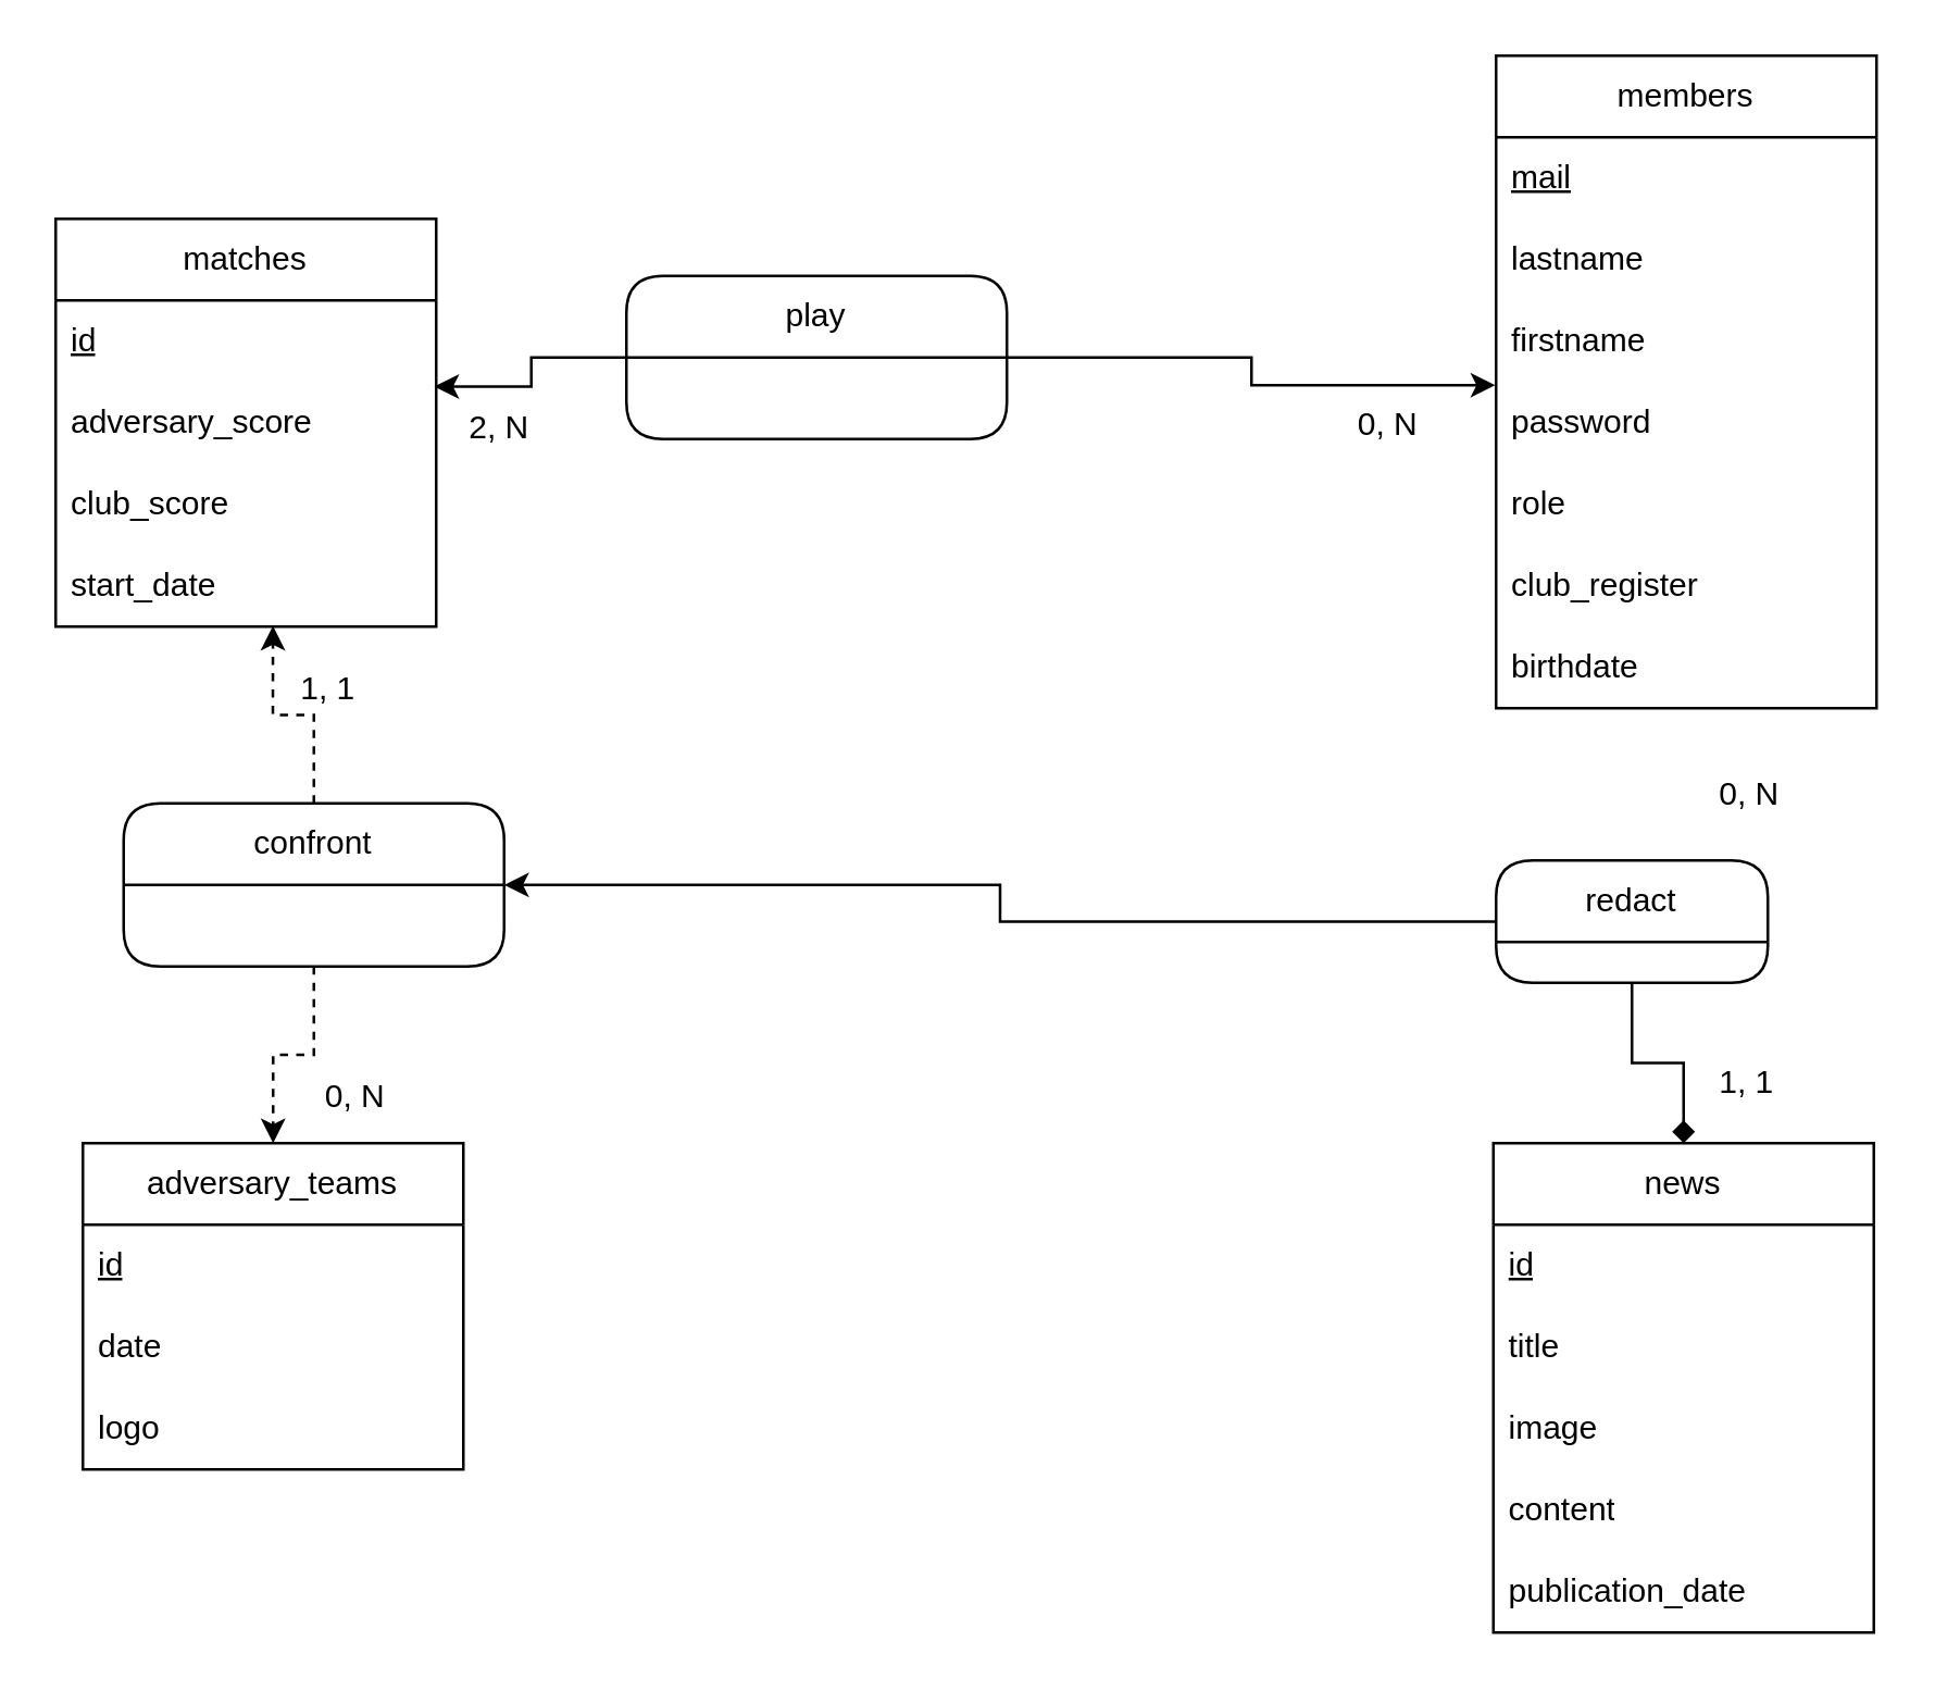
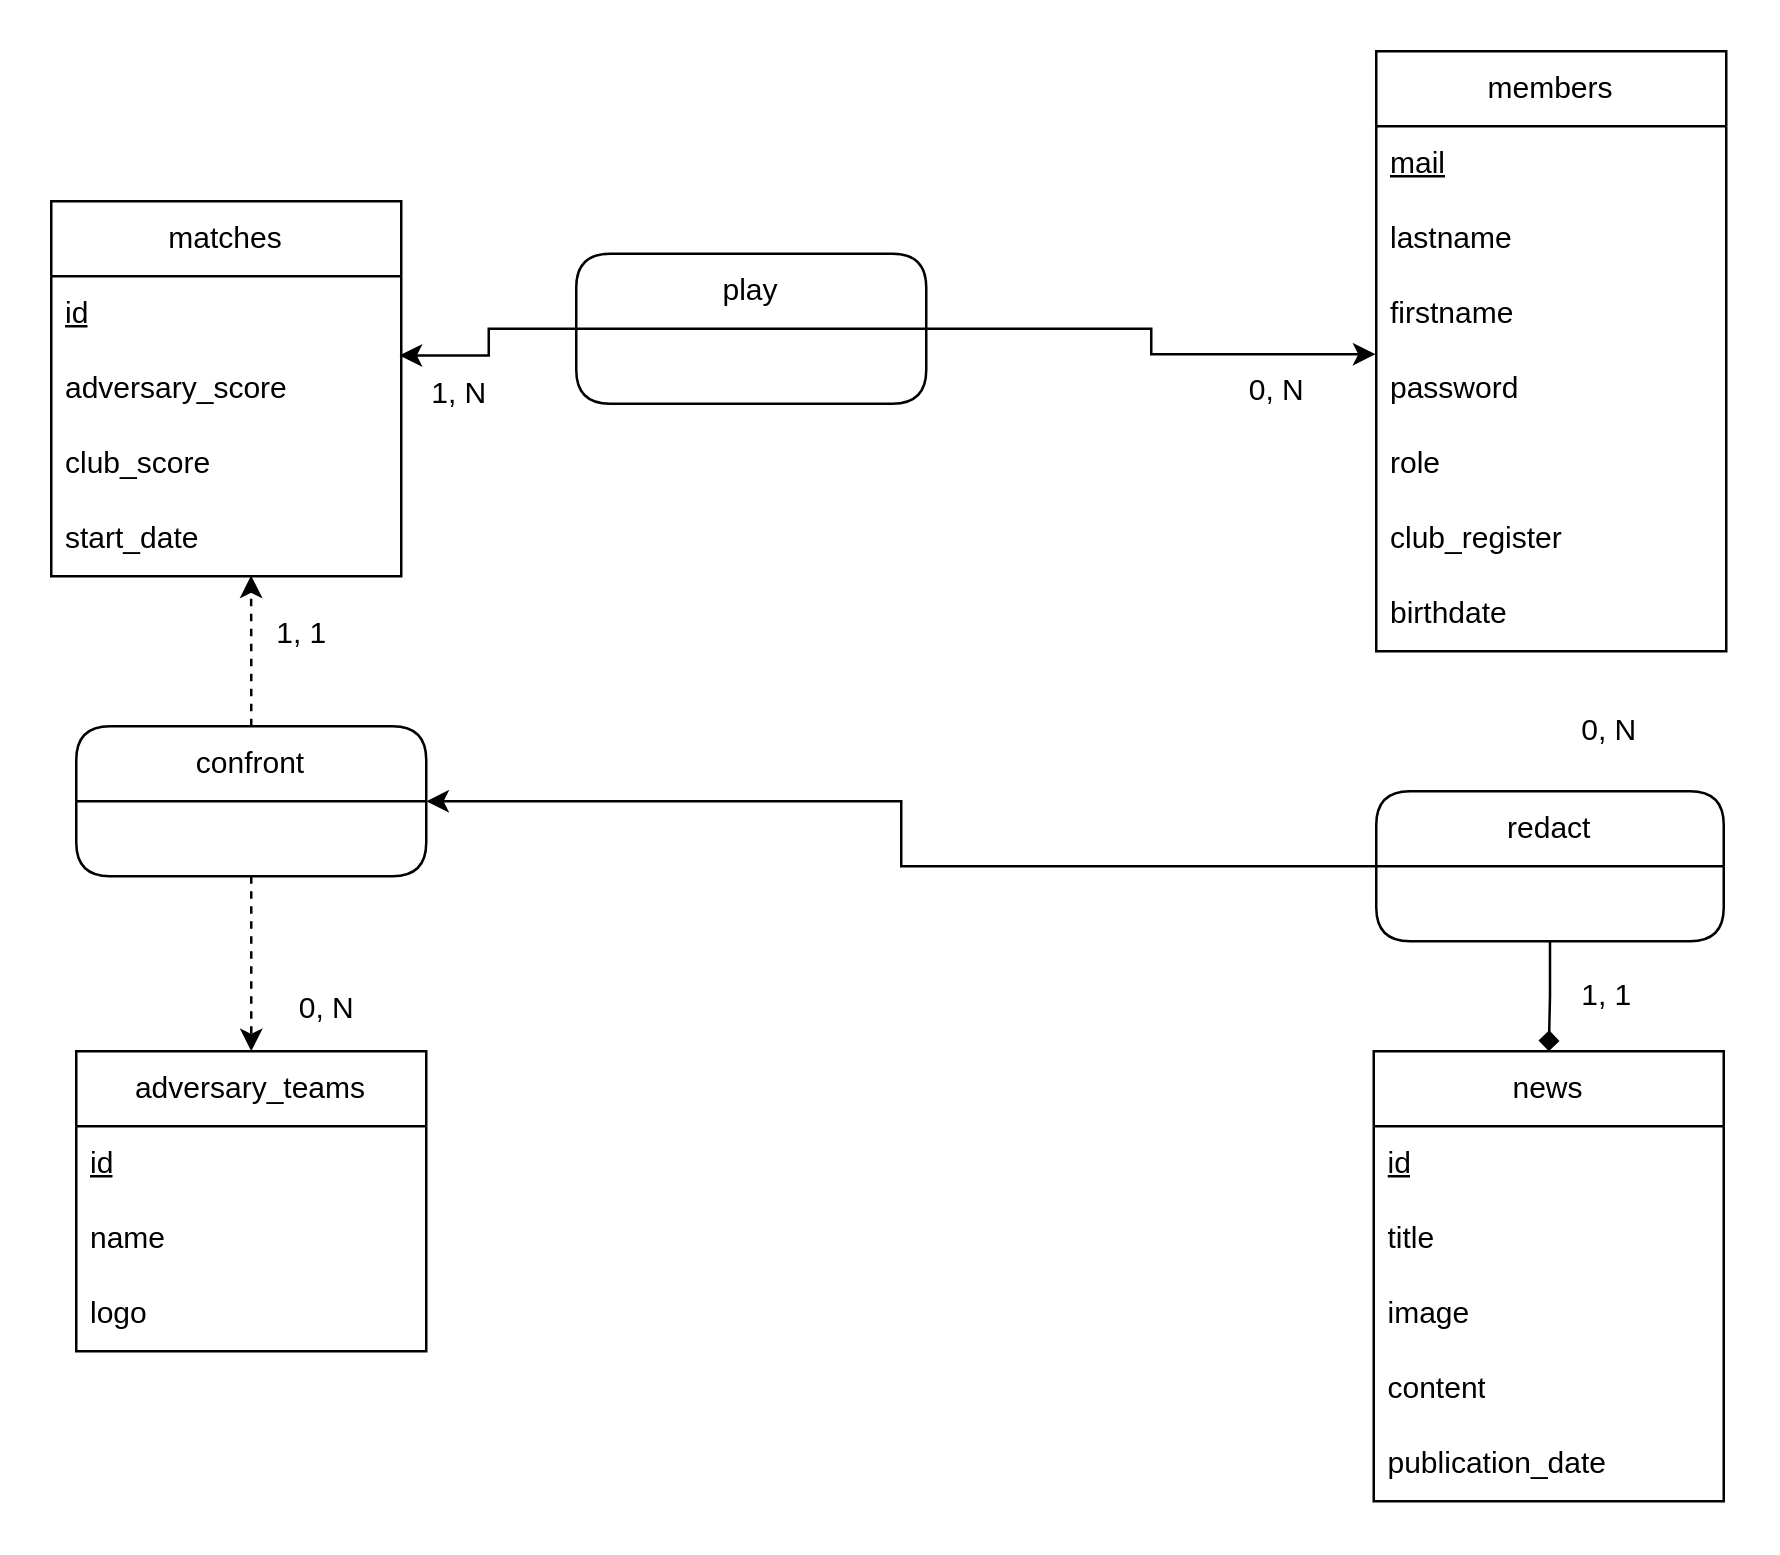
- <mxCell id="37" value="2, N" style="text;html=1;align=center;verticalAlign=middle;resizable=0;points=[];autosize=1;strokeColor=none;fillColor=none;" parent="1" vertex="1"><mxGeometry x="158" y="142" width="50" height="30" as="geometry" /></mxCell>
+ <mxCell id="37" value="1, N" style="text;html=1;align=center;verticalAlign=middle;resizable=0;points=[];autosize=1;strokeColor=none;fillColor=none;" parent="1" vertex="1"><mxGeometry x="158" y="142" width="50" height="30" as="geometry" /></mxCell>
- <mxCell id="27" value="confront" style="swimlane;fontStyle=0;childLayout=stackLayout;horizontal=1;startSize=30;horizontalStack=0;resizeParent=1;resizeParentMax=0;resizeLast=0;collapsible=1;marginBottom=0;whiteSpace=wrap;html=1;labelBackgroundColor=default;labelBorderColor=none;swimlaneLine=1;rounded=1;" parent="1" vertex="1"><mxGeometry x="45" y="295" width="140" height="60" as="geometry" /></mxCell>
+ <mxCell id="27" value="confront" style="swimlane;fontStyle=0;childLayout=stackLayout;horizontal=1;startSize=30;horizontalStack=0;resizeParent=1;resizeParentMax=0;resizeLast=0;collapsible=1;marginBottom=0;whiteSpace=wrap;html=1;labelBackgroundColor=default;labelBorderColor=none;swimlaneLine=1;rounded=1;" parent="1" vertex="1"><mxGeometry x="30" y="290" width="140" height="60" as="geometry" /></mxCell>
- <mxCell id="29" value="redact" style="swimlane;fontStyle=0;childLayout=stackLayout;horizontal=1;startSize=30;horizontalStack=0;resizeParent=1;resizeParentMax=0;resizeLast=0;collapsible=1;marginBottom=0;whiteSpace=wrap;html=1;labelBackgroundColor=default;labelBorderColor=none;swimlaneLine=1;rounded=1;" parent="1" vertex="1"><mxGeometry x="550" y="316" width="100" height="45" as="geometry" /></mxCell>
+ <mxCell id="29" value="redact" style="swimlane;fontStyle=0;childLayout=stackLayout;horizontal=1;startSize=30;horizontalStack=0;resizeParent=1;resizeParentMax=0;resizeLast=0;collapsible=1;marginBottom=0;whiteSpace=wrap;html=1;labelBackgroundColor=default;labelBorderColor=none;swimlaneLine=1;rounded=1;" parent="1" vertex="1"><mxGeometry x="550" y="316" width="139" height="60" as="geometry" /></mxCell>
- <mxCell id="23" value="date" style="text;strokeColor=none;fillColor=none;align=left;verticalAlign=middle;spacingLeft=4;spacingRight=4;overflow=hidden;points=[[0,0.5],[1,0.5]];portConstraint=eastwest;rotatable=0;whiteSpace=wrap;html=1;labelBackgroundColor=default;labelBorderColor=none;swimlaneLine=1;" parent="21" vertex="1"><mxGeometry y="60" width="140" height="30" as="geometry" /></mxCell>
+ <mxCell id="23" value="name" style="text;strokeColor=none;fillColor=none;align=left;verticalAlign=middle;spacingLeft=4;spacingRight=4;overflow=hidden;points=[[0,0.5],[1,0.5]];portConstraint=eastwest;rotatable=0;whiteSpace=wrap;html=1;labelBackgroundColor=default;labelBorderColor=none;swimlaneLine=1;" parent="21" vertex="1"><mxGeometry y="60" width="140" height="30" as="geometry" /></mxCell>
